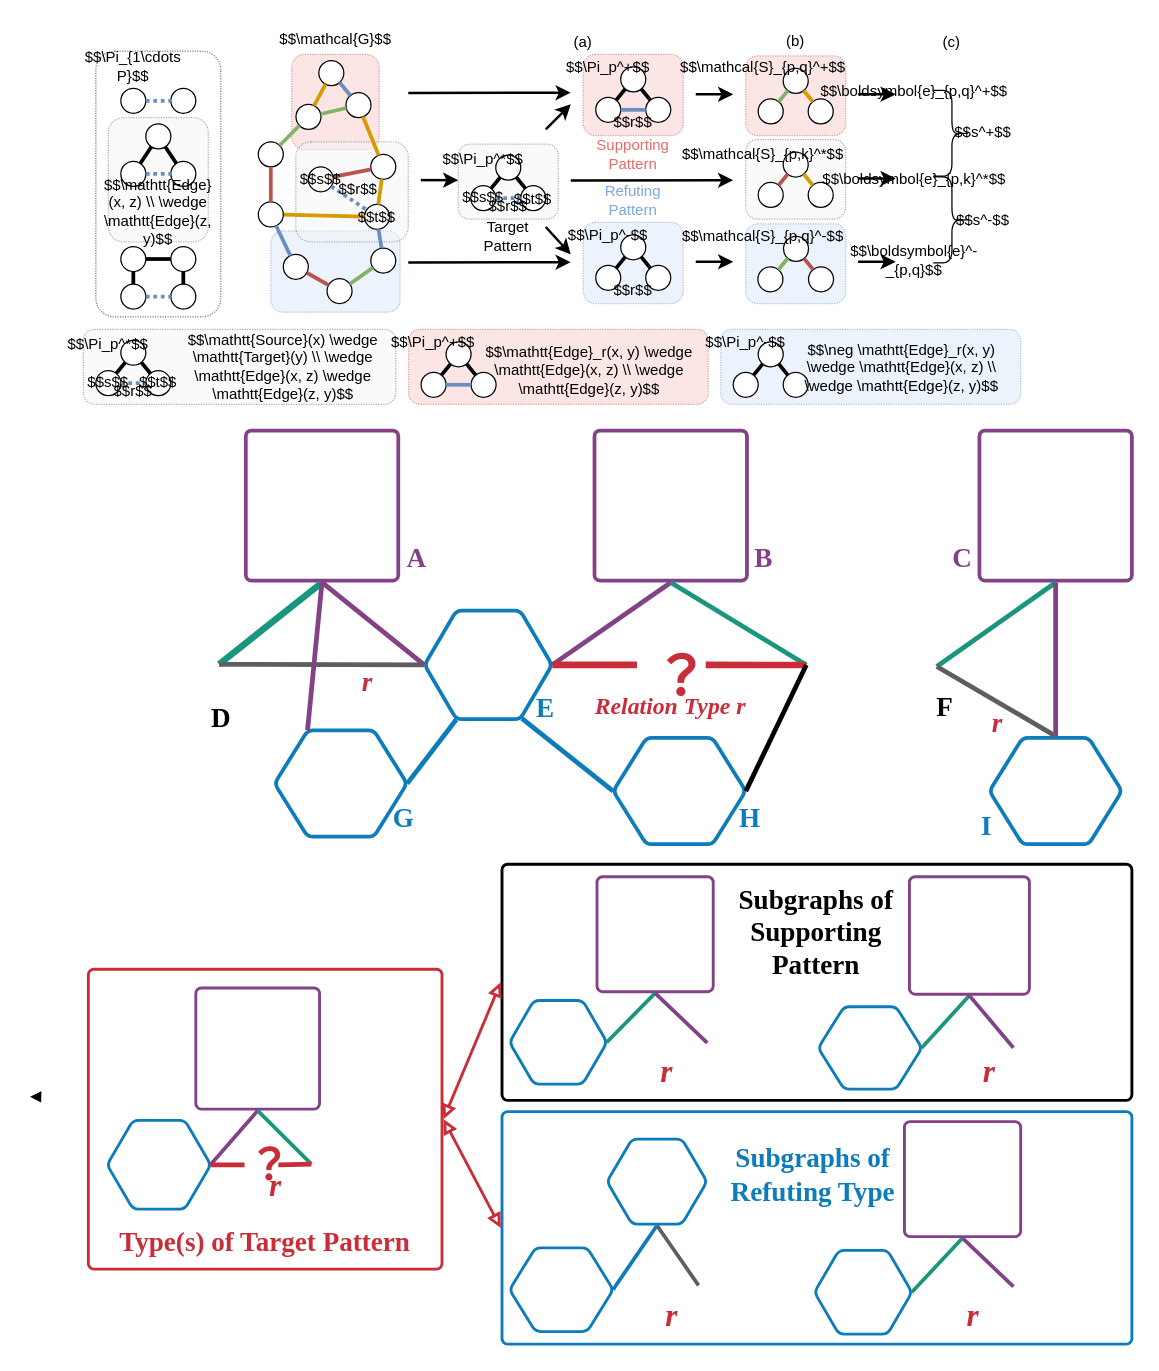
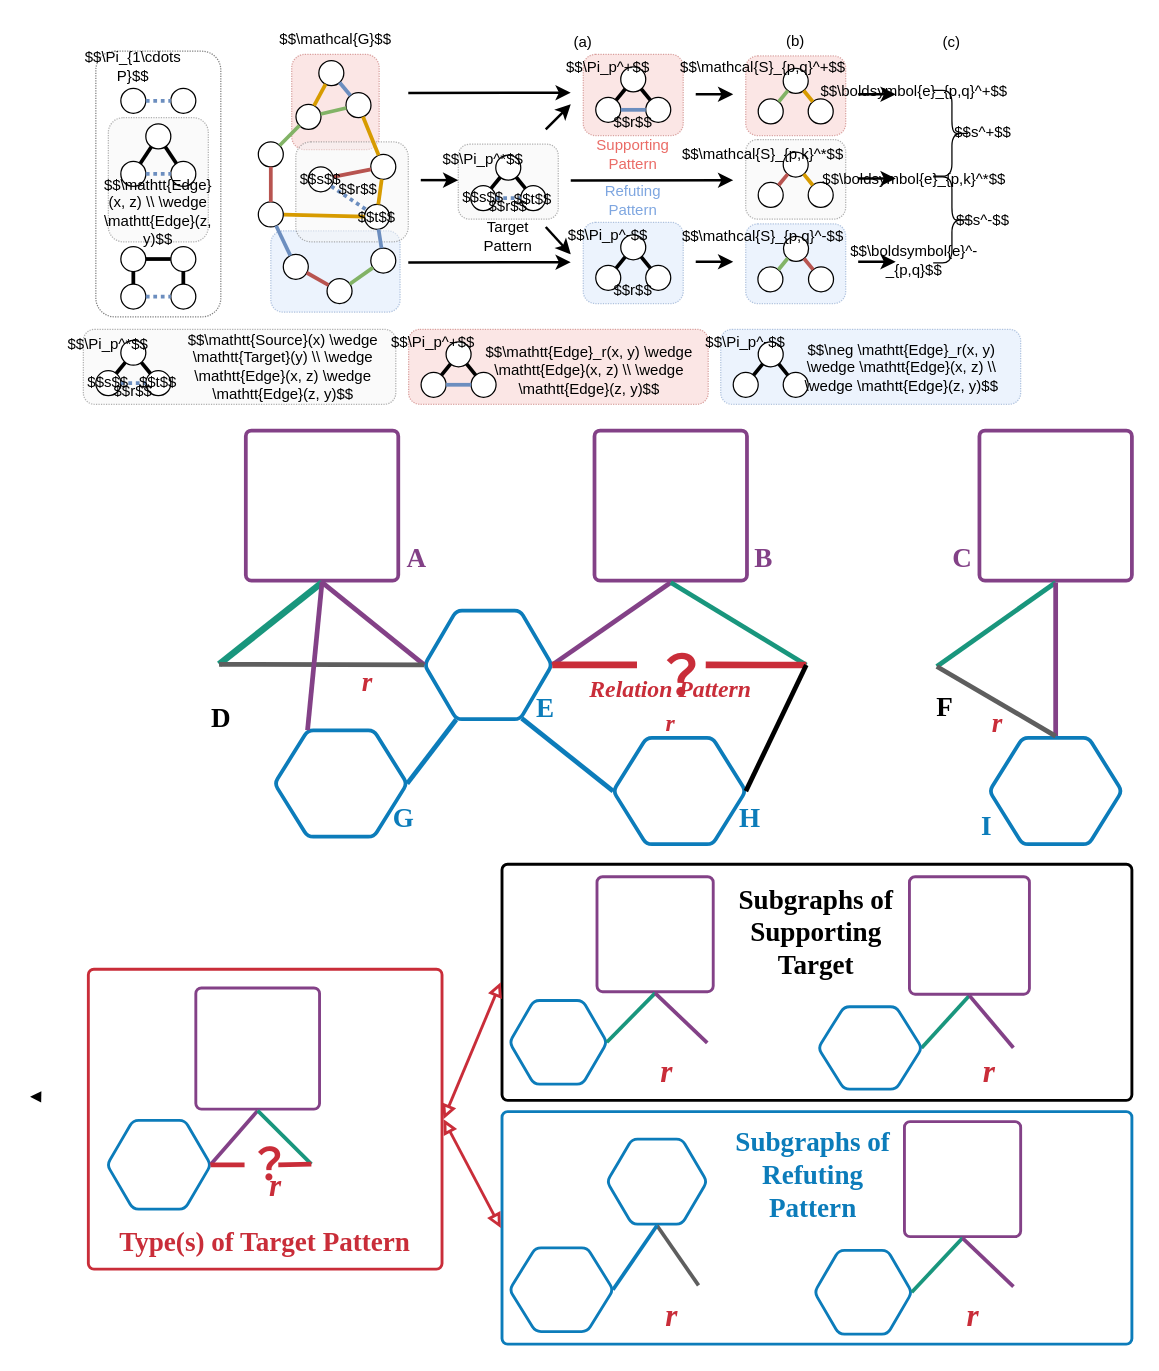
- <mxCell id="226" value="&lt;font style=&quot;font-size: 19px&quot;&gt;Relation Type r&lt;/font&gt;" style="html=1;overflow=block;blockSpacing=1;whiteSpace=wrap;;whiteSpace=wrap;fontSize=21.7;fontFamily=Carlito;fontColor=#c92d39;fontStyle=3;spacing=3.8;strokeOpacity=0;fillOpacity=0;fillColor=#ffffff;strokeWidth=6;" vertex="1" parent="1"><mxGeometry x="465" y="530" width="142" height="67" as="geometry" /></mxCell>
+ <mxCell id="226" value="&lt;font style=&quot;font-size: 19px&quot;&gt;Relation Pattern r&lt;/font&gt;" style="html=1;overflow=block;blockSpacing=1;whiteSpace=wrap;;whiteSpace=wrap;fontSize=21.7;fontFamily=Carlito;fontColor=#c92d39;fontStyle=3;spacing=3.8;strokeOpacity=0;fillOpacity=0;fillColor=#ffffff;strokeWidth=6;" vertex="1" parent="1"><mxGeometry x="465" y="530" width="142" height="67" as="geometry" /></mxCell>
- <mxCell id="214" value="Subgraphs of Supporting Pattern" style="html=1;overflow=block;blockSpacing=1;whiteSpace=wrap;;whiteSpace=wrap;fontSize=21.7;fontFamily=Carlito;fontColor=#000000;fontStyle=1;spacing=3.8;strokeOpacity=0;fillOpacity=0;fillColor=#ffffff;strokeWidth=1.5;" vertex="1" parent="1"><mxGeometry x="572" y="703" width="161" height="72" as="geometry" /></mxCell>
+ <mxCell id="214" value="Subgraphs of Supporting Target" style="html=1;overflow=block;blockSpacing=1;whiteSpace=wrap;;whiteSpace=wrap;fontSize=21.7;fontFamily=Carlito;fontColor=#000000;fontStyle=1;spacing=3.8;strokeOpacity=0;fillOpacity=0;fillColor=#ffffff;strokeWidth=1.5;" vertex="1" parent="1"><mxGeometry x="572" y="703" width="161" height="72" as="geometry" /></mxCell>
- <mxCell id="215" value="Subgraphs of Refuting Type" style="html=1;overflow=block;blockSpacing=1;whiteSpace=wrap;;whiteSpace=wrap;fontSize=21.7;fontFamily=Carlito;fontColor=#0c7cba;fontStyle=1;spacing=3.8;strokeOpacity=0;fillOpacity=0;fillColor=#ffffff;strokeWidth=1.5;" vertex="1" parent="1"><mxGeometry x="575" y="896" width="150" height="88" as="geometry" /></mxCell>
+ <mxCell id="215" value="Subgraphs of Refuting Pattern" style="html=1;overflow=block;blockSpacing=1;whiteSpace=wrap;;whiteSpace=wrap;fontSize=21.7;fontFamily=Carlito;fontColor=#0c7cba;fontStyle=1;spacing=3.8;strokeOpacity=0;fillOpacity=0;fillColor=#ffffff;strokeWidth=1.5;" vertex="1" parent="1"><mxGeometry x="575" y="896" width="150" height="88" as="geometry" /></mxCell>
